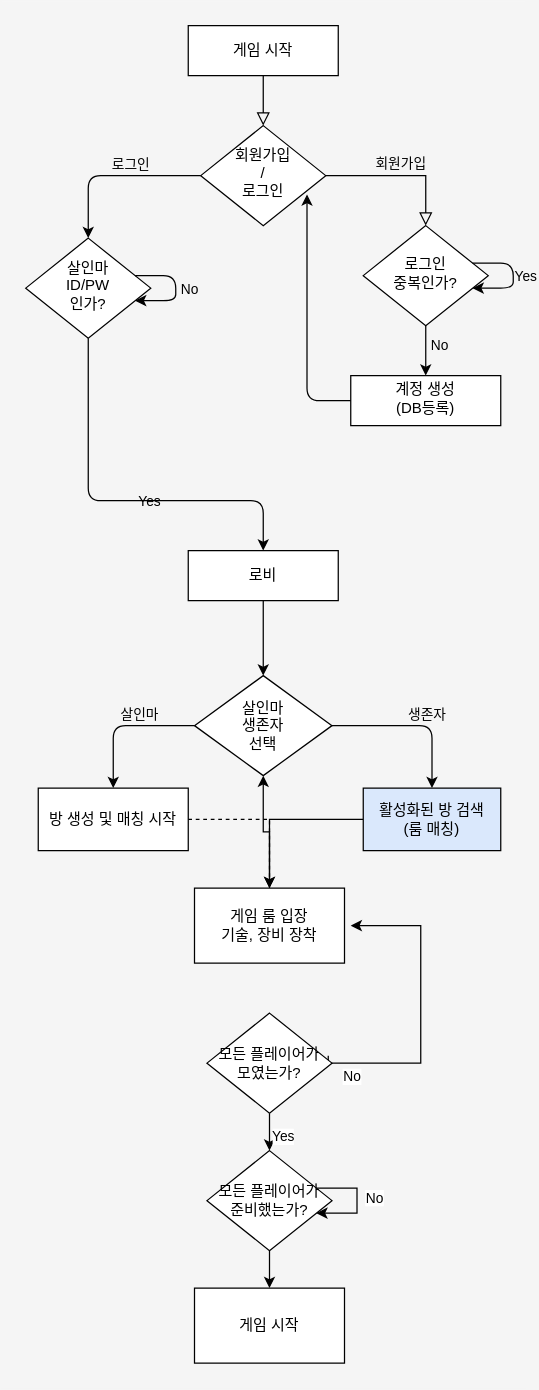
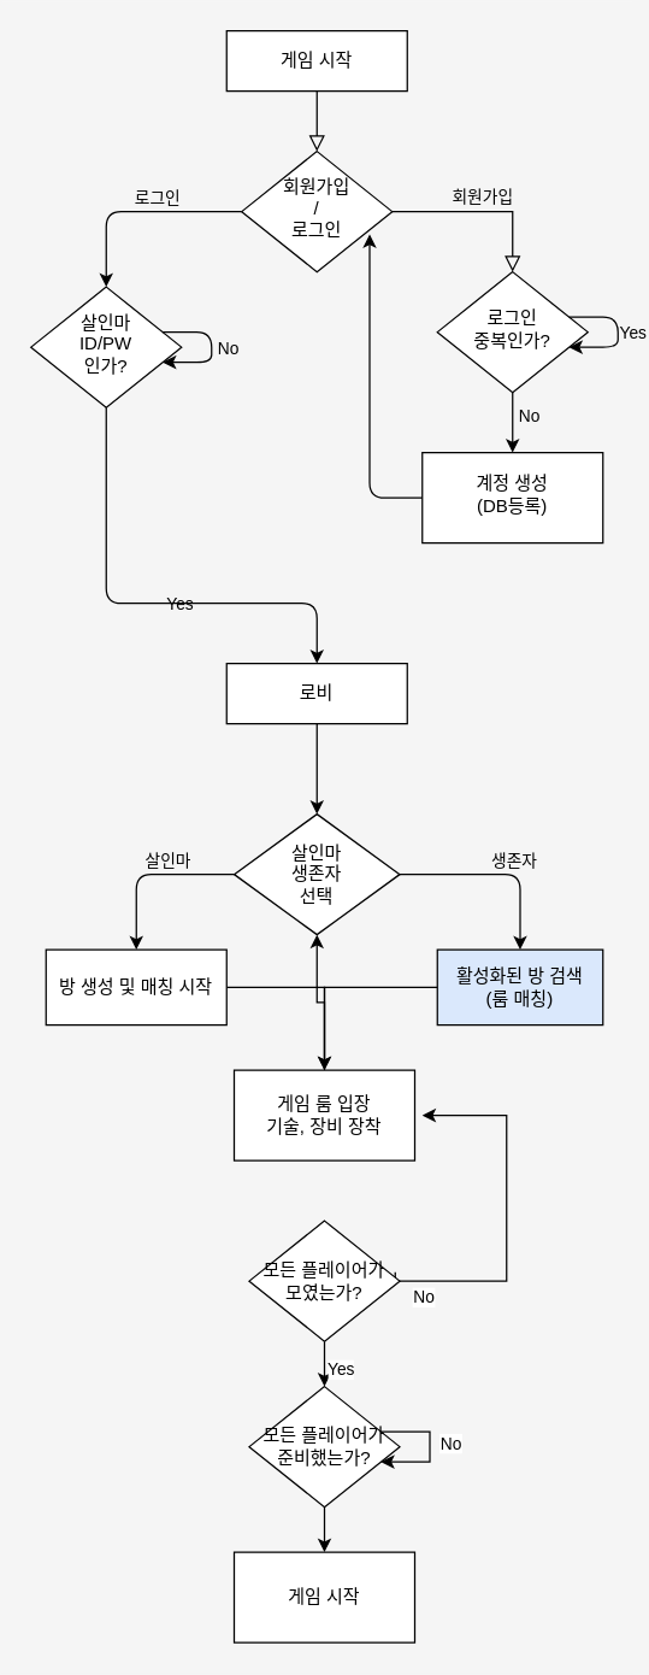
- <mxCell id="15" value="계정 생성&lt;div&gt;(DB등록)&lt;/div&gt;" style="whiteSpace=wrap;html=1;shadow=0;strokeWidth=1;spacing=6;spacingTop=-4;labelBackgroundColor=none;rounded=0;" vertex="1" parent="1"><mxGeometry x="280" y="300" width="120" height="40" as="geometry" /></mxCell>
+ <mxCell id="15" value="계정 생성&lt;div&gt;(DB등록)&lt;/div&gt;" style="whiteSpace=wrap;html=1;shadow=0;strokeWidth=1;spacing=6;spacingTop=-4;labelBackgroundColor=none;rounded=0;" vertex="1" parent="1"><mxGeometry x="280" y="300" width="120" height="60" as="geometry" /></mxCell>
- <mxCell id="27" value="" style="edgeStyle=orthogonalEdgeStyle;rounded=0;orthogonalLoop=1;jettySize=auto;html=1;dashed=1;" edge="1" parent="1" source="28" target="42"><mxGeometry relative="1" as="geometry" /></mxCell>
+ <mxCell id="27" value="" style="edgeStyle=orthogonalEdgeStyle;rounded=0;orthogonalLoop=1;jettySize=auto;html=1;" edge="1" parent="1" source="28" target="42"><mxGeometry relative="1" as="geometry" /></mxCell>
